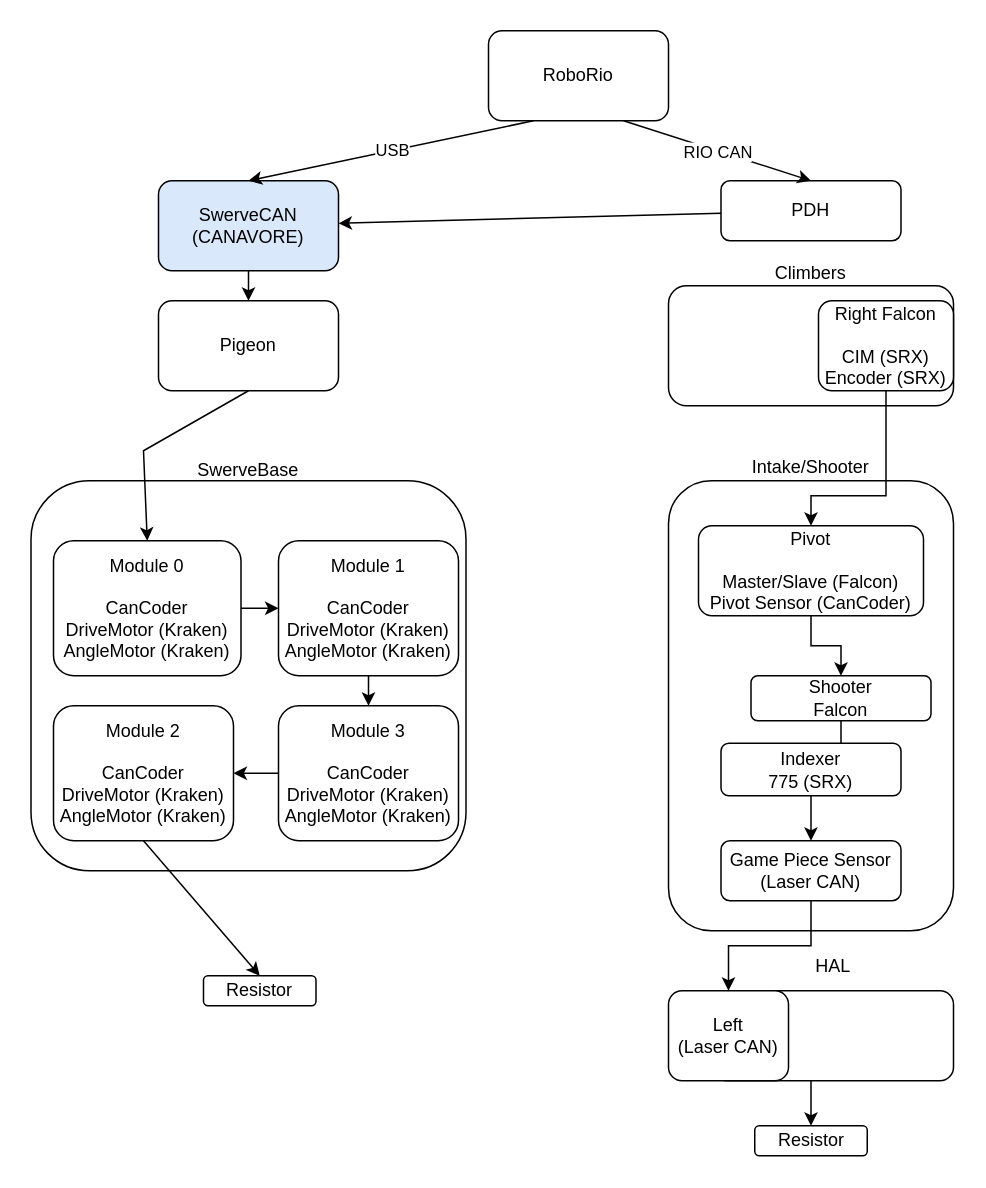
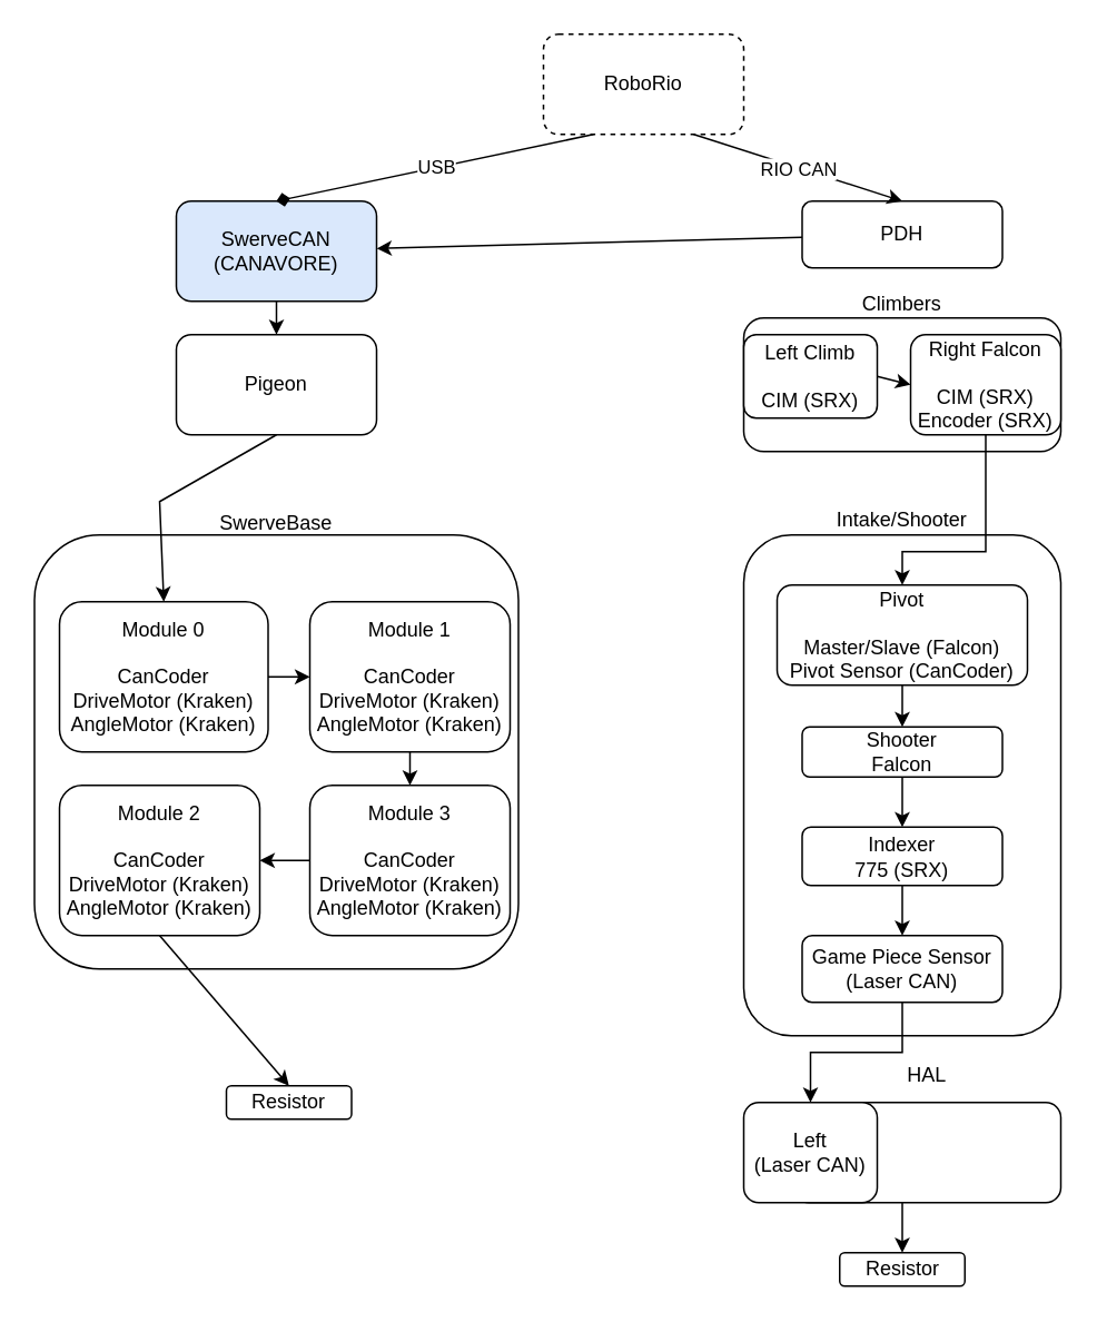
- <mxCell id="2" value="RoboRio" style="rounded=1;whiteSpace=wrap;html=1;" vertex="1" parent="1"><mxGeometry x="325" y="20" width="120" height="60" as="geometry" /></mxCell>
+ <mxCell id="2" value="RoboRio" style="rounded=1;whiteSpace=wrap;html=1;dashed=1;" vertex="1" parent="1"><mxGeometry x="325" y="20" width="120" height="60" as="geometry" /></mxCell>
- <mxCell id="13" value="" style="endArrow=classic;html=1;rounded=0;exitX=0.25;exitY=1;exitDx=0;exitDy=0;entryX=0.5;entryY=0;entryDx=0;entryDy=0;" edge="1" parent="1" source="2" target="3"><mxGeometry relative="1" as="geometry"><mxPoint x="255" y="110" as="sourcePoint" /><mxPoint x="355" y="110" as="targetPoint" /></mxGeometry></mxCell>
+ <mxCell id="13" value="" style="endArrow=diamond;html=1;rounded=0;exitX=0.25;exitY=1;exitDx=0;exitDy=0;entryX=0.5;entryY=0;entryDx=0;entryDy=0;" edge="1" parent="1" source="2" target="3"><mxGeometry relative="1" as="geometry"><mxPoint x="255" y="110" as="sourcePoint" /><mxPoint x="355" y="110" as="targetPoint" /></mxGeometry></mxCell>
+ <mxCell id="25" value="Left Climb&lt;br&gt;&lt;br&gt;CIM (SRX)" style="rounded=1;whiteSpace=wrap;html=1;" vertex="1" parent="1"><mxGeometry x="445" y="200" width="80" height="50" as="geometry" /></mxCell>
+ <mxCell id="36" value="" style="endArrow=classic;html=1;rounded=0;exitX=1;exitY=0.5;exitDx=0;exitDy=0;entryX=0;entryY=0.5;entryDx=0;entryDy=0;" edge="1" parent="1" source="25" target="27"><mxGeometry width="50" height="50" relative="1" as="geometry"><mxPoint x="355" y="250" as="sourcePoint" /><mxPoint x="405" y="200" as="targetPoint" /></mxGeometry></mxCell>
- <mxCell id="31" value="Shooter&lt;br&gt;Falcon" style="rounded=1;whiteSpace=wrap;html=1;" vertex="1" parent="1"><mxGeometry x="500" y="450" width="120" height="30" as="geometry" /></mxCell>
+ <mxCell id="31" value="Shooter&lt;br&gt;Falcon" style="rounded=1;whiteSpace=wrap;html=1;" vertex="1" parent="1"><mxGeometry x="480" y="435" width="120" height="30" as="geometry" /></mxCell>
